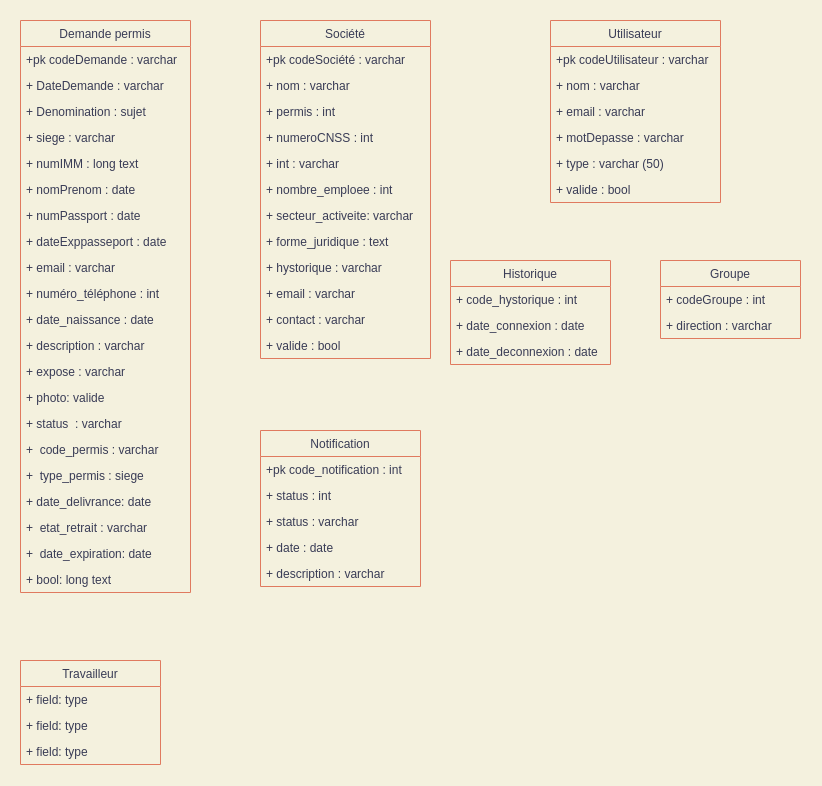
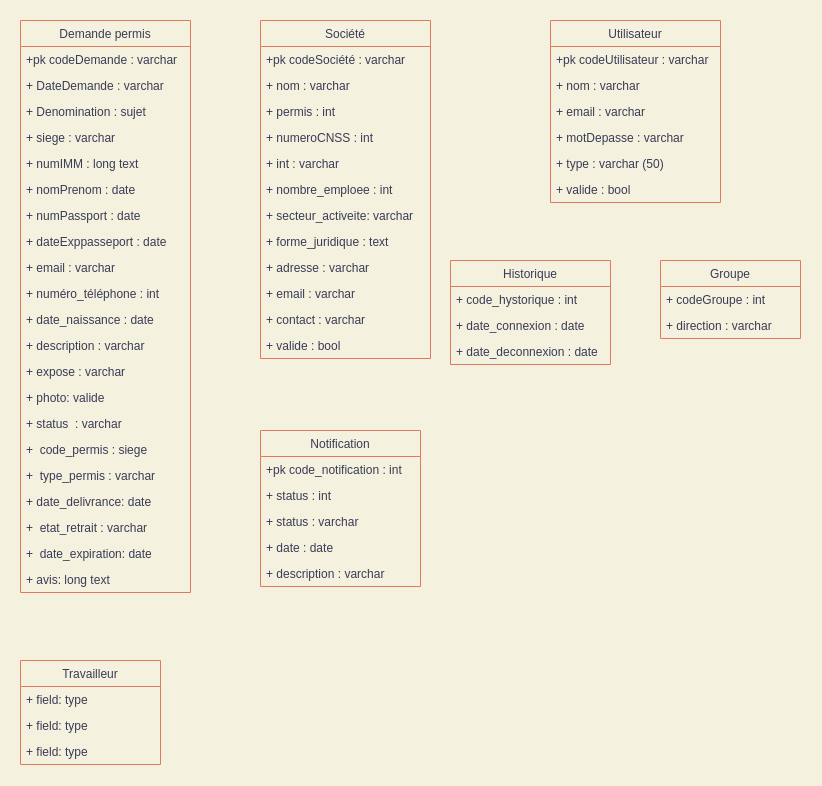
- <mxCell id="33" value="+ hystorique : varchar " style="text;strokeColor=none;fillColor=none;align=left;verticalAlign=top;spacingLeft=4;spacingRight=4;overflow=hidden;rotatable=0;points=[[0,0.5],[1,0.5]];portConstraint=eastwest;rounded=0;sketch=0;fontColor=#393C56;" vertex="1" parent="24"><mxGeometry y="234" width="170" height="26" as="geometry" /></mxCell>
+ <mxCell id="33" value="+ adresse : varchar " style="text;strokeColor=none;fillColor=none;align=left;verticalAlign=top;spacingLeft=4;spacingRight=4;overflow=hidden;rotatable=0;points=[[0,0.5],[1,0.5]];portConstraint=eastwest;rounded=0;sketch=0;fontColor=#393C56;" vertex="1" parent="24"><mxGeometry y="234" width="170" height="26" as="geometry" /></mxCell>
- <mxCell id="18" value="+  code_permis : varchar " style="text;strokeColor=none;fillColor=none;align=left;verticalAlign=top;spacingLeft=4;spacingRight=4;overflow=hidden;rotatable=0;points=[[0,0.5],[1,0.5]];portConstraint=eastwest;rounded=0;sketch=0;fontColor=#393C56;" vertex="1" parent="2"><mxGeometry y="416" width="170" height="26" as="geometry" /></mxCell>
+ <mxCell id="18" value="+  code_permis : siege " style="text;strokeColor=none;fillColor=none;align=left;verticalAlign=top;spacingLeft=4;spacingRight=4;overflow=hidden;rotatable=0;points=[[0,0.5],[1,0.5]];portConstraint=eastwest;rounded=0;sketch=0;fontColor=#393C56;" vertex="1" parent="2"><mxGeometry y="416" width="170" height="26" as="geometry" /></mxCell>
- <mxCell id="19" value="+  type_permis : siege " style="text;strokeColor=none;fillColor=none;align=left;verticalAlign=top;spacingLeft=4;spacingRight=4;overflow=hidden;rotatable=0;points=[[0,0.5],[1,0.5]];portConstraint=eastwest;rounded=0;sketch=0;fontColor=#393C56;" vertex="1" parent="2"><mxGeometry y="442" width="170" height="26" as="geometry" /></mxCell>
+ <mxCell id="19" value="+  type_permis : varchar " style="text;strokeColor=none;fillColor=none;align=left;verticalAlign=top;spacingLeft=4;spacingRight=4;overflow=hidden;rotatable=0;points=[[0,0.5],[1,0.5]];portConstraint=eastwest;rounded=0;sketch=0;fontColor=#393C56;" vertex="1" parent="2"><mxGeometry y="442" width="170" height="26" as="geometry" /></mxCell>
- <mxCell id="23" value="+ bool: long text" style="text;strokeColor=none;fillColor=none;align=left;verticalAlign=top;spacingLeft=4;spacingRight=4;overflow=hidden;rotatable=0;points=[[0,0.5],[1,0.5]];portConstraint=eastwest;rounded=0;sketch=0;fontColor=#393C56;" vertex="1" parent="2"><mxGeometry y="546" width="170" height="26" as="geometry" /></mxCell>
+ <mxCell id="23" value="+ avis: long text" style="text;strokeColor=none;fillColor=none;align=left;verticalAlign=top;spacingLeft=4;spacingRight=4;overflow=hidden;rotatable=0;points=[[0,0.5],[1,0.5]];portConstraint=eastwest;rounded=0;sketch=0;fontColor=#393C56;" vertex="1" parent="2"><mxGeometry y="546" width="170" height="26" as="geometry" /></mxCell>
